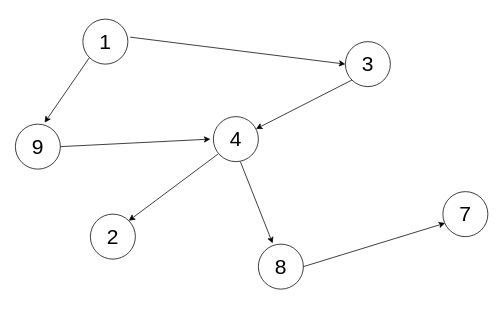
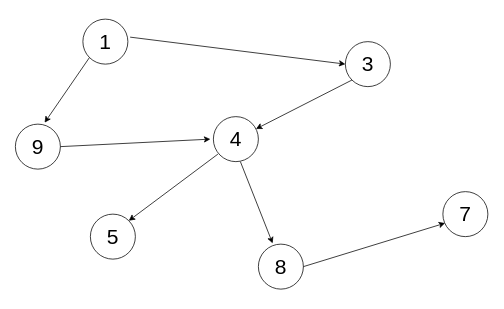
- <mxCell id="20" value="&lt;font style=&quot;font-size: 28px&quot;&gt;2&lt;/font&gt;" style="text;html=1;strokeColor=none;fillColor=none;align=center;verticalAlign=middle;whiteSpace=wrap;rounded=0;" vertex="1" parent="1"><mxGeometry x="120" y="280" width="60" height="70" as="geometry" /></mxCell>
+ <mxCell id="20" value="&lt;font style=&quot;font-size: 28px&quot;&gt;5&lt;/font&gt;" style="text;html=1;strokeColor=none;fillColor=none;align=center;verticalAlign=middle;whiteSpace=wrap;rounded=0;" vertex="1" parent="1"><mxGeometry x="120" y="280" width="60" height="70" as="geometry" /></mxCell>
